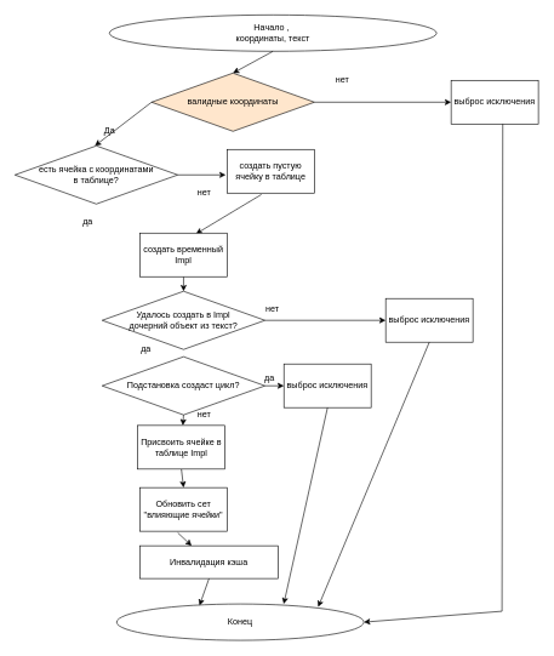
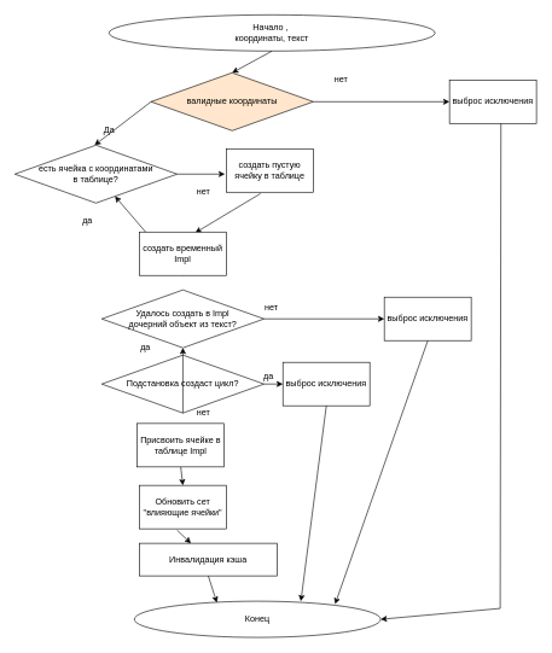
- <mxCell id="19" value="" style="endArrow=classic;html=1;rounded=0;exitX=0.5;exitY=1;exitDx=0;exitDy=0;entryX=0.5;entryY=0;entryDx=0;entryDy=0;" edge="1" parent="1" source="25" target="26"><mxGeometry width="50" height="50" relative="1" as="geometry"><mxPoint x="344" y="495" as="sourcePoint" /><mxPoint x="324" y="585" as="targetPoint" /></mxGeometry></mxCell>
+ <mxCell id="19" value="" style="endArrow=classic;html=1;rounded=0;exitX=0.5;exitY=1;exitDx=0;exitDy=0;" edge="1" parent="1" source="25" target="20"><mxGeometry width="50" height="50" relative="1" as="geometry"><mxPoint x="344" y="495" as="sourcePoint" /><mxPoint x="324" y="585" as="targetPoint" /></mxGeometry></mxCell>
- <mxCell id="34" value="" style="endArrow=classic;html=1;rounded=0;exitX=0.5;exitY=1;exitDx=0;exitDy=0;" edge="1" parent="1" source="27" target="33"><mxGeometry width="50" height="50" relative="1" as="geometry"><mxPoint x="300" y="630" as="sourcePoint" /><mxPoint x="350" y="580" as="targetPoint" /></mxGeometry></mxCell>
+ <mxCell id="34" value="" style="endArrow=classic;html=1;rounded=0;exitX=0.5;exitY=1;exitDx=0;exitDy=0;" edge="1" parent="1" source="27" target="26"><mxGeometry width="50" height="50" relative="1" as="geometry"><mxPoint x="300" y="630" as="sourcePoint" /><mxPoint x="350" y="580" as="targetPoint" /></mxGeometry></mxCell>
- <mxCell id="8" value="Конец" style="ellipse;whiteSpace=wrap;html=1;" vertex="1" parent="1"><mxGeometry x="160" y="830" width="340" height="50" as="geometry" /></mxCell>
+ <mxCell id="8" value="Конец" style="ellipse;whiteSpace=wrap;html=1;" vertex="1" parent="1"><mxGeometry x="185" y="830" width="340" height="50" as="geometry" /></mxCell>
